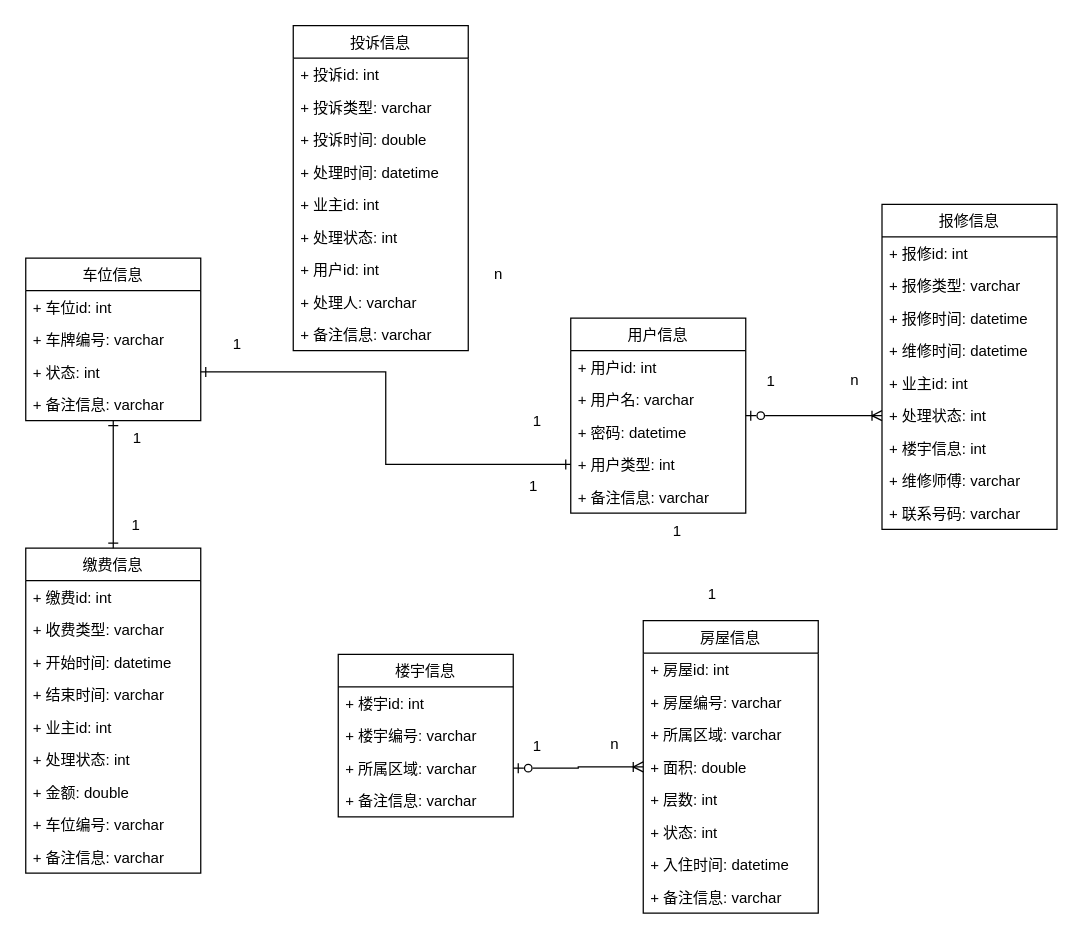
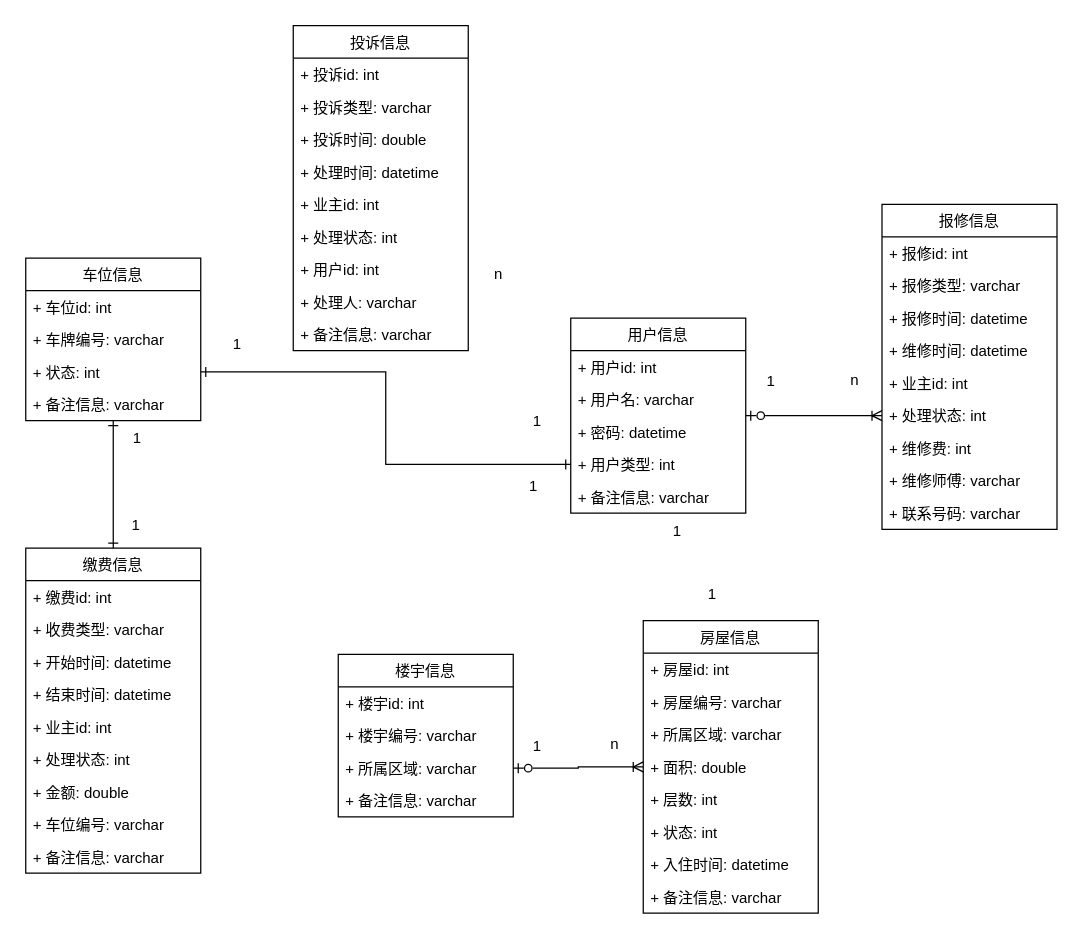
- <mxCell id="30" value="+ 楼宇信息: int" style="text;strokeColor=none;fillColor=none;align=left;verticalAlign=top;spacingLeft=4;spacingRight=4;overflow=hidden;rotatable=0;points=[[0,0.5],[1,0.5]];portConstraint=eastwest;" vertex="1" parent="23"><mxGeometry y="182" width="140" height="26" as="geometry" /></mxCell>
+ <mxCell id="30" value="+ 维修费: int" style="text;strokeColor=none;fillColor=none;align=left;verticalAlign=top;spacingLeft=4;spacingRight=4;overflow=hidden;rotatable=0;points=[[0,0.5],[1,0.5]];portConstraint=eastwest;" vertex="1" parent="23"><mxGeometry y="182" width="140" height="26" as="geometry" /></mxCell>
- <mxCell id="53" value="+ 结束时间: varchar" style="text;strokeColor=none;fillColor=none;align=left;verticalAlign=top;spacingLeft=4;spacingRight=4;overflow=hidden;rotatable=0;points=[[0,0.5],[1,0.5]];portConstraint=eastwest;" vertex="1" parent="49"><mxGeometry y="104" width="140" height="26" as="geometry" /></mxCell>
+ <mxCell id="53" value="+ 结束时间: datetime" style="text;strokeColor=none;fillColor=none;align=left;verticalAlign=top;spacingLeft=4;spacingRight=4;overflow=hidden;rotatable=0;points=[[0,0.5],[1,0.5]];portConstraint=eastwest;" vertex="1" parent="49"><mxGeometry y="104" width="140" height="26" as="geometry" /></mxCell>
